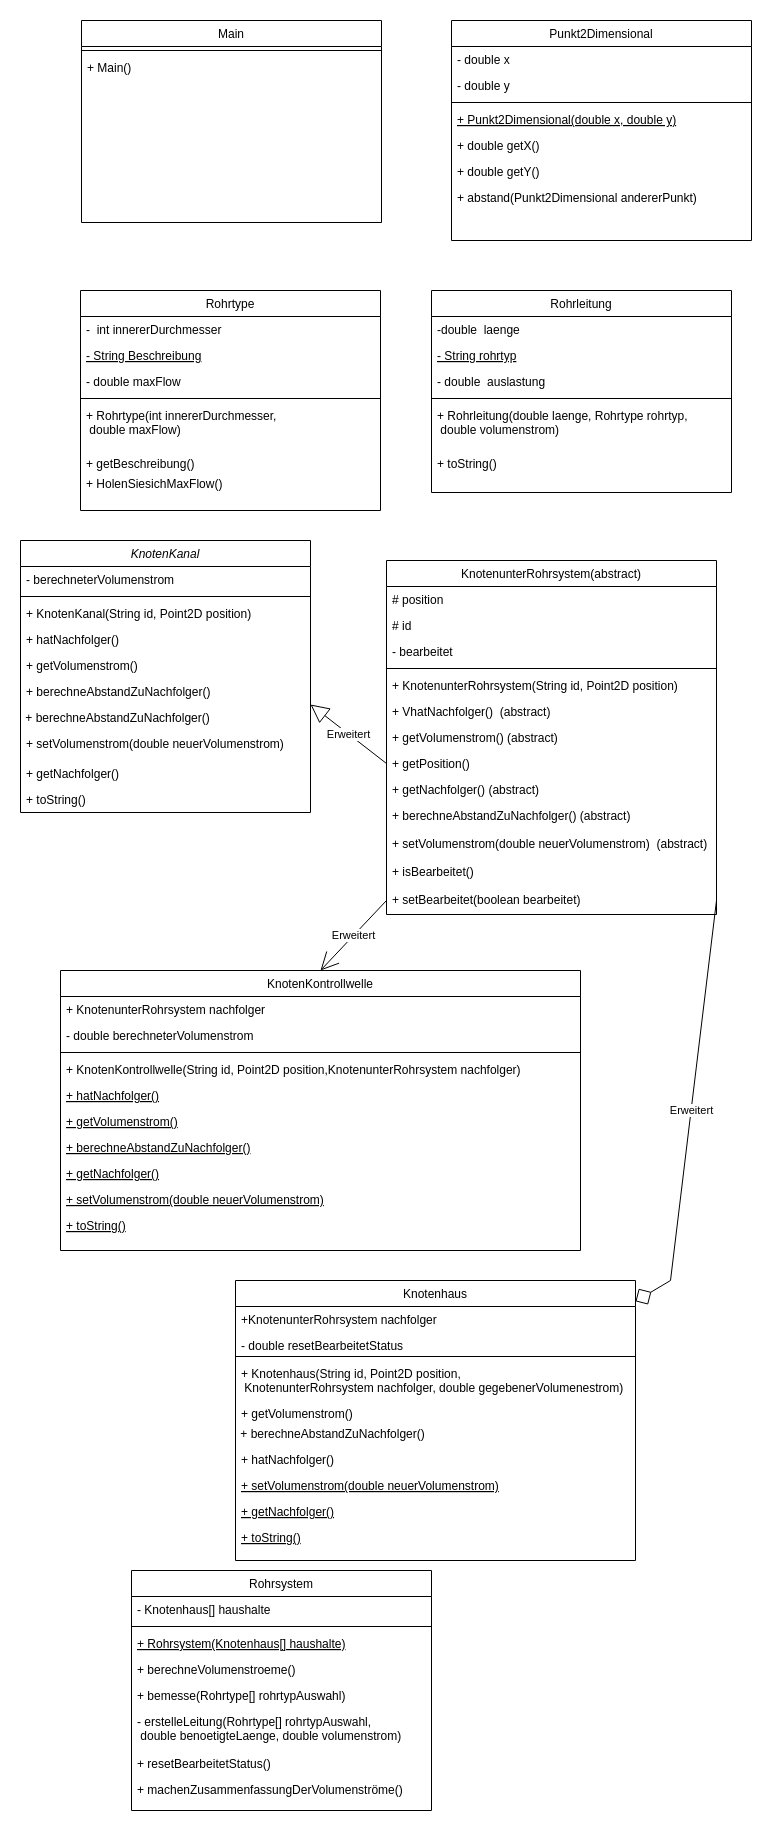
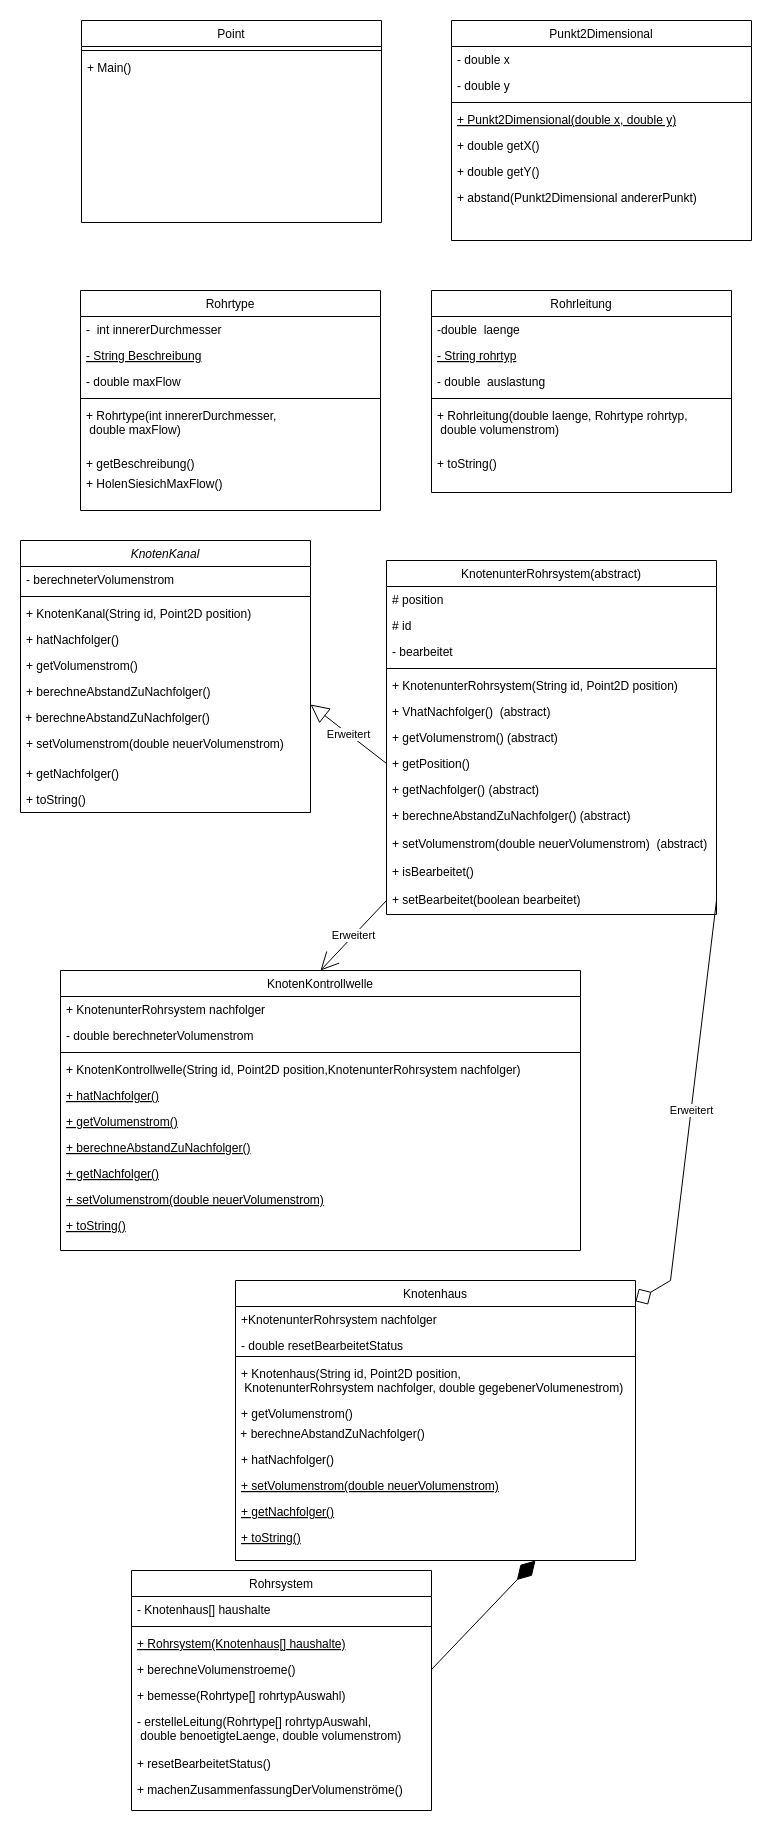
- <mxCell id="44" value="Main" style="swimlane;fontStyle=0;align=center;verticalAlign=top;childLayout=stackLayout;horizontal=1;startSize=26;horizontalStack=0;resizeParent=1;resizeLast=0;collapsible=1;marginBottom=0;rounded=0;shadow=0;strokeWidth=1;" vertex="1" parent="1"><mxGeometry x="81" y="20" width="300" height="202" as="geometry"><mxRectangle x="130" y="380" width="160" height="26" as="alternateBounds" /></mxGeometry></mxCell>
+ <mxCell id="44" value="Point" style="swimlane;fontStyle=0;align=center;verticalAlign=top;childLayout=stackLayout;horizontal=1;startSize=26;horizontalStack=0;resizeParent=1;resizeLast=0;collapsible=1;marginBottom=0;rounded=0;shadow=0;strokeWidth=1;" vertex="1" parent="1"><mxGeometry x="81" y="20" width="300" height="202" as="geometry"><mxRectangle x="130" y="380" width="160" height="26" as="alternateBounds" /></mxGeometry></mxCell>
+ <mxCell id="35" value="" style="endArrow=diamondThin;endFill=1;endSize=24;html=1;rounded=0;exitX=1;exitY=0.5;exitDx=0;exitDy=0;entryX=0.75;entryY=1;entryDx=0;entryDy=0;" edge="1" parent="1" source="28" target="13"><mxGeometry width="160" relative="1" as="geometry"><mxPoint x="311" y="2299" as="sourcePoint" /><mxPoint x="435" y="1560" as="targetPoint" /></mxGeometry></mxCell>
